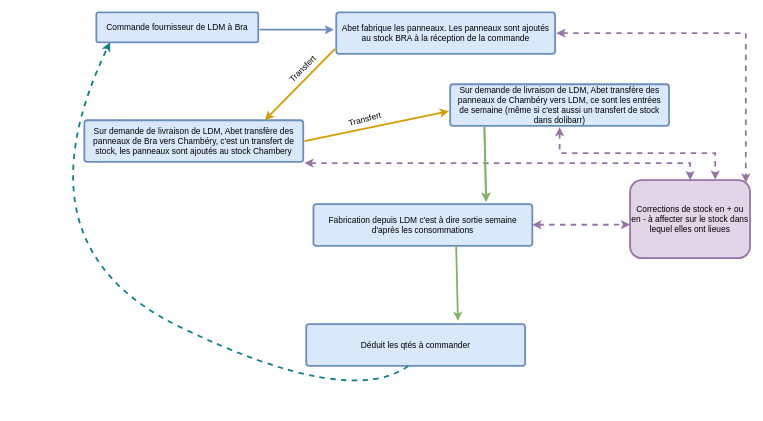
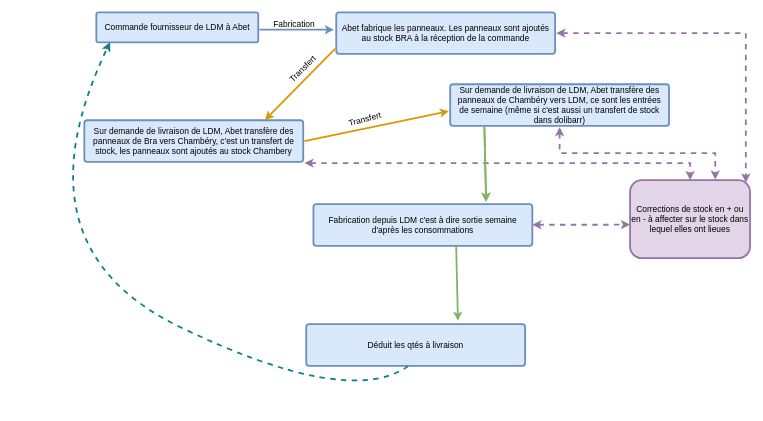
+ <mxCell id="14" value="Fabrication" style="text;html=1;strokeColor=none;fillColor=none;align=center;verticalAlign=middle;whiteSpace=wrap;rounded=0;shadow=0;fontSize=14;" vertex="1" parent="1"><mxGeometry x="470" y="30" width="40" height="20" as="geometry" /></mxCell>
- <mxCell id="4" value="Commande fournisseur de LDM à Bra" style="rounded=1;whiteSpace=wrap;html=1;shadow=0;labelBackgroundColor=none;strokeColor=#6c8ebf;strokeWidth=3;fontFamily=Helvetica;fontSize=14;align=center;spacing=5;arcSize=7;perimeterSpacing=2;fillColor=#dae8fc;" parent="1" vertex="1"><mxGeometry x="160" y="20" width="270" height="50" as="geometry" /></mxCell>
+ <mxCell id="4" value="Commande fournisseur de LDM à Abet" style="rounded=1;whiteSpace=wrap;html=1;shadow=0;labelBackgroundColor=none;strokeColor=#6c8ebf;strokeWidth=3;fontFamily=Helvetica;fontSize=14;align=center;spacing=5;arcSize=7;perimeterSpacing=2;fillColor=#dae8fc;" parent="1" vertex="1"><mxGeometry x="160" y="20" width="270" height="50" as="geometry" /></mxCell>
- <mxCell id="20" value="Déduit les qtés à commander" style="rounded=1;whiteSpace=wrap;html=1;shadow=0;labelBackgroundColor=none;strokeColor=#6c8ebf;strokeWidth=3;fontFamily=Helvetica;fontSize=14;align=center;spacing=5;arcSize=7;perimeterSpacing=2;fillColor=#dae8fc;" vertex="1" parent="1"><mxGeometry x="510" y="540" width="365" height="69.5" as="geometry" /></mxCell>
+ <mxCell id="20" value="Déduit les qtés à livraison" style="rounded=1;whiteSpace=wrap;html=1;shadow=0;labelBackgroundColor=none;strokeColor=#6c8ebf;strokeWidth=3;fontFamily=Helvetica;fontSize=14;align=center;spacing=5;arcSize=7;perimeterSpacing=2;fillColor=#dae8fc;" vertex="1" parent="1"><mxGeometry x="510" y="540" width="365" height="69.5" as="geometry" /></mxCell>
